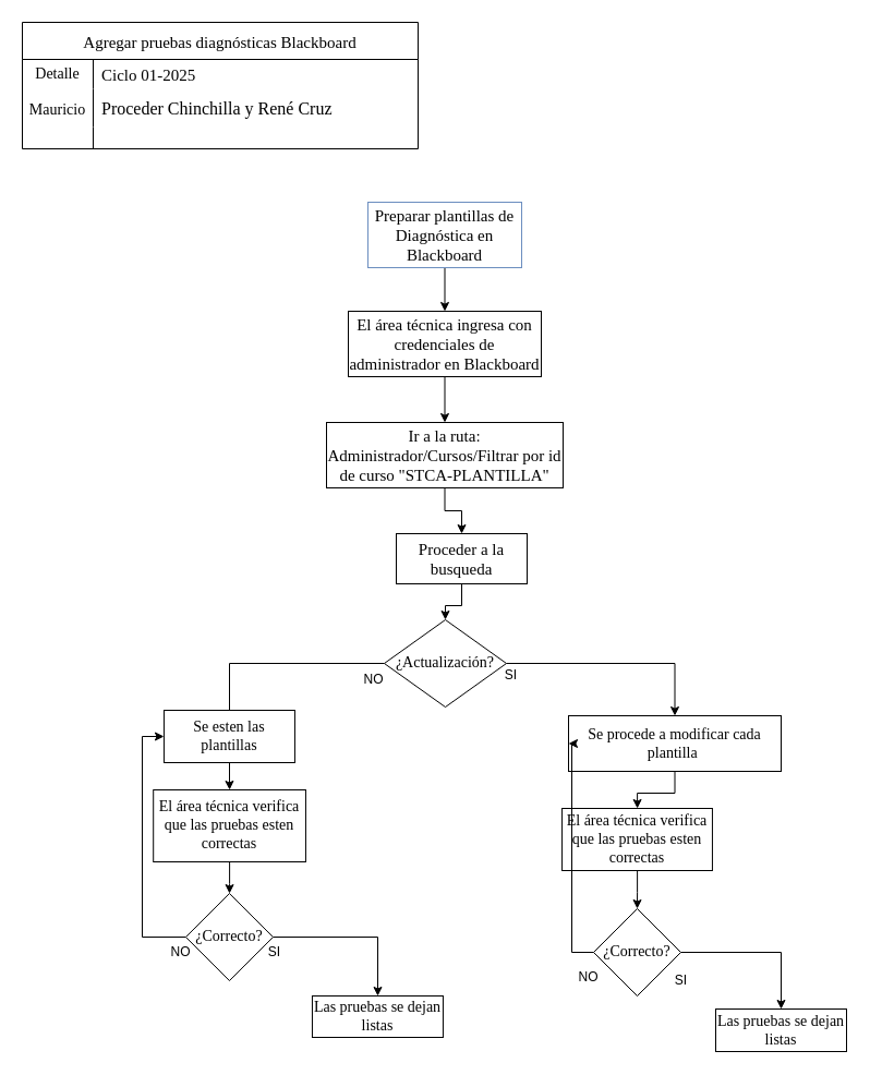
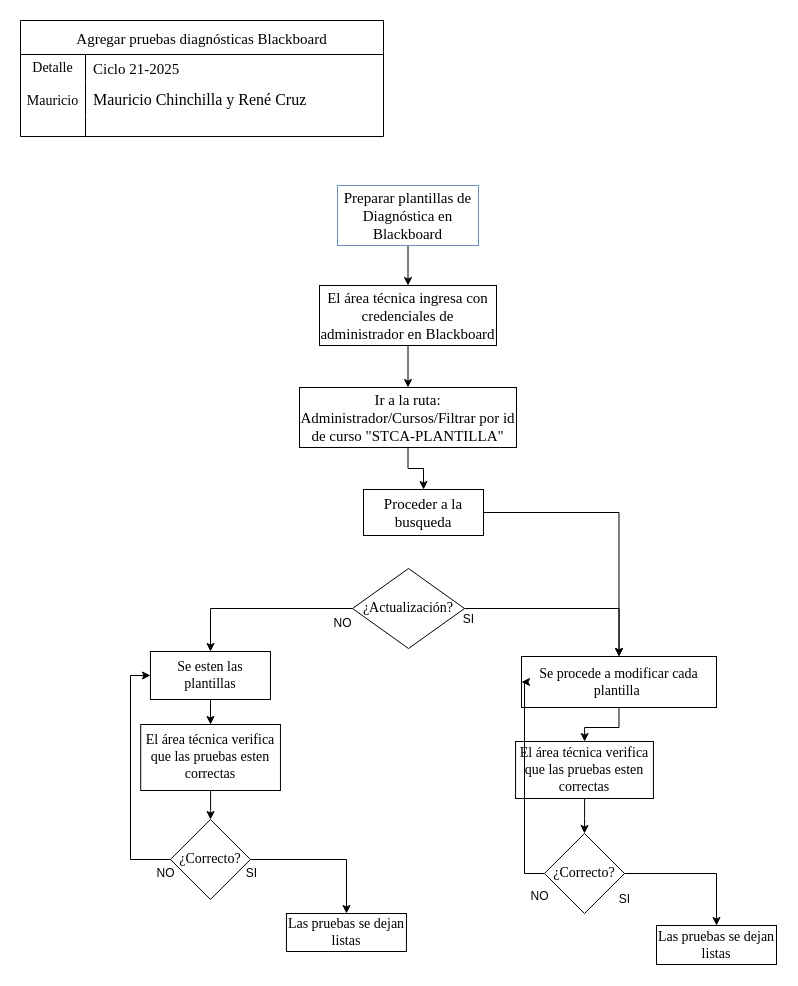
- <mxCell id="5" value="&lt;font style=&quot;font-size: 15px;&quot;&gt;Ciclo 01-2025&lt;/font&gt;" style="shape=partialRectangle;html=1;whiteSpace=wrap;connectable=0;fillColor=none;top=0;left=0;bottom=0;right=0;align=left;spacingLeft=6;overflow=hidden;strokeColor=inherit;fontSize=16;fontFamily=Times New Roman;" parent="3" vertex="1"><mxGeometry x="65" width="298" height="27" as="geometry"><mxRectangle width="298" height="27" as="alternateBounds" /></mxGeometry></mxCell>
+ <mxCell id="5" value="&lt;font style=&quot;font-size: 15px;&quot;&gt;Ciclo 21-2025&lt;/font&gt;" style="shape=partialRectangle;html=1;whiteSpace=wrap;connectable=0;fillColor=none;top=0;left=0;bottom=0;right=0;align=left;spacingLeft=6;overflow=hidden;strokeColor=inherit;fontSize=16;fontFamily=Times New Roman;" parent="3" vertex="1"><mxGeometry x="65" width="298" height="27" as="geometry"><mxRectangle width="298" height="27" as="alternateBounds" /></mxGeometry></mxCell>
- <mxCell id="8" value="Proceder Chinchilla y René Cruz" style="shape=partialRectangle;html=1;whiteSpace=wrap;connectable=0;fillColor=none;top=0;left=0;bottom=0;right=0;align=left;spacingLeft=6;overflow=hidden;strokeColor=inherit;fontSize=16;fontFamily=Times New Roman;" parent="6" vertex="1"><mxGeometry x="65" width="298" height="35" as="geometry"><mxRectangle width="298" height="35" as="alternateBounds" /></mxGeometry></mxCell>
+ <mxCell id="8" value="Mauricio Chinchilla y René Cruz" style="shape=partialRectangle;html=1;whiteSpace=wrap;connectable=0;fillColor=none;top=0;left=0;bottom=0;right=0;align=left;spacingLeft=6;overflow=hidden;strokeColor=inherit;fontSize=16;fontFamily=Times New Roman;" parent="6" vertex="1"><mxGeometry x="65" width="298" height="35" as="geometry"><mxRectangle width="298" height="35" as="alternateBounds" /></mxGeometry></mxCell>
- <mxCell id="18" value="" style="edgeStyle=orthogonalEdgeStyle;rounded=0;orthogonalLoop=1;jettySize=auto;html=1;" edge="1" parent="1" source="19" target="22"><mxGeometry relative="1" as="geometry" /></mxCell>
+ <mxCell id="18" value="" style="edgeStyle=orthogonalEdgeStyle;rounded=0;orthogonalLoop=1;jettySize=auto;html=1;" edge="1" parent="1" source="19" target="26"><mxGeometry relative="1" as="geometry" /></mxCell>
- <mxCell id="20" value="" style="edgeStyle=orthogonalEdgeStyle;rounded=0;orthogonalLoop=1;jettySize=auto;html=1;endArrow=none;" edge="1" parent="1" source="22" target="24"><mxGeometry relative="1" as="geometry" /></mxCell>
+ <mxCell id="20" value="" style="edgeStyle=orthogonalEdgeStyle;rounded=0;orthogonalLoop=1;jettySize=auto;html=1;" edge="1" parent="1" source="22" target="24"><mxGeometry relative="1" as="geometry" /></mxCell>
